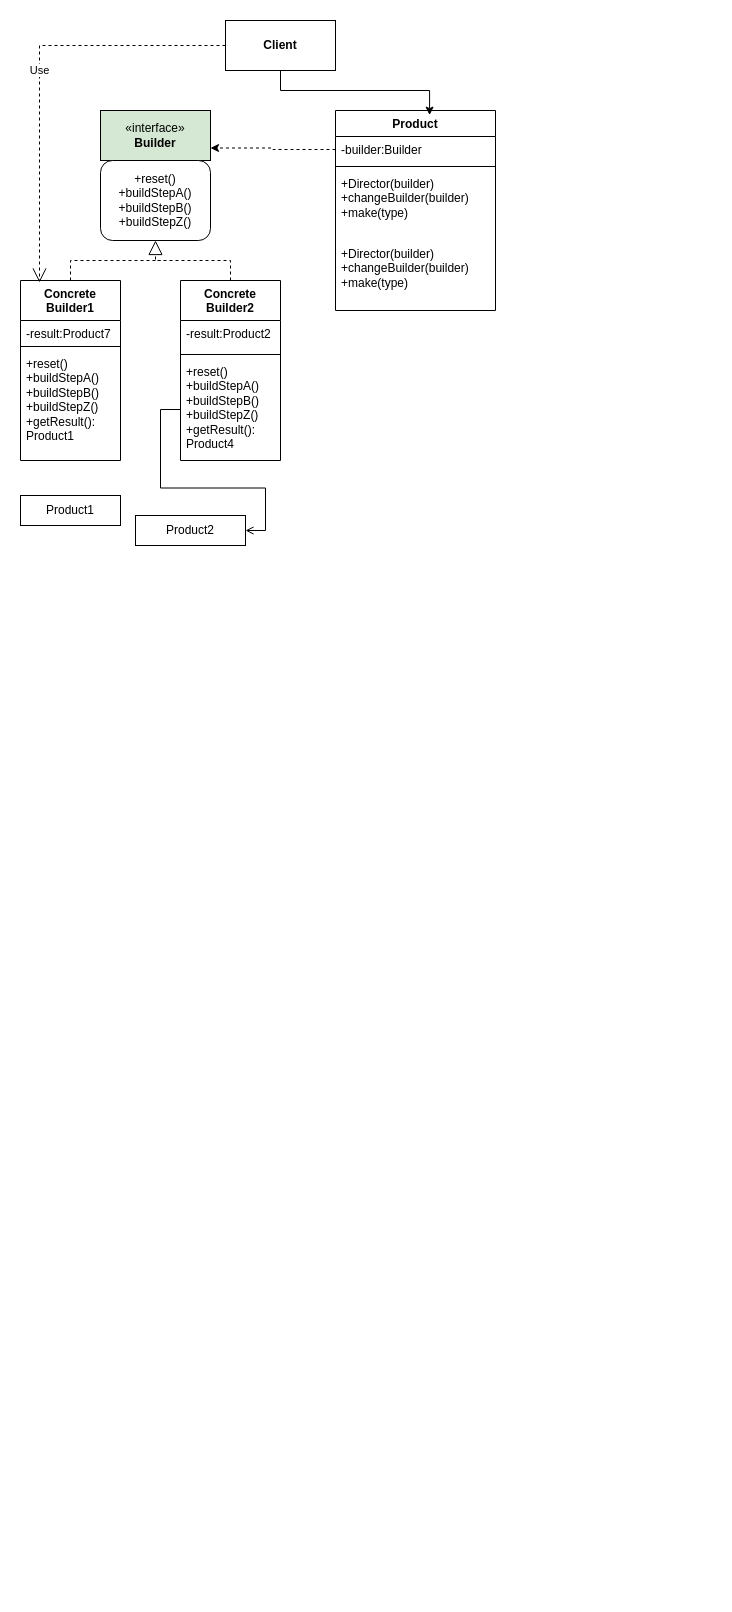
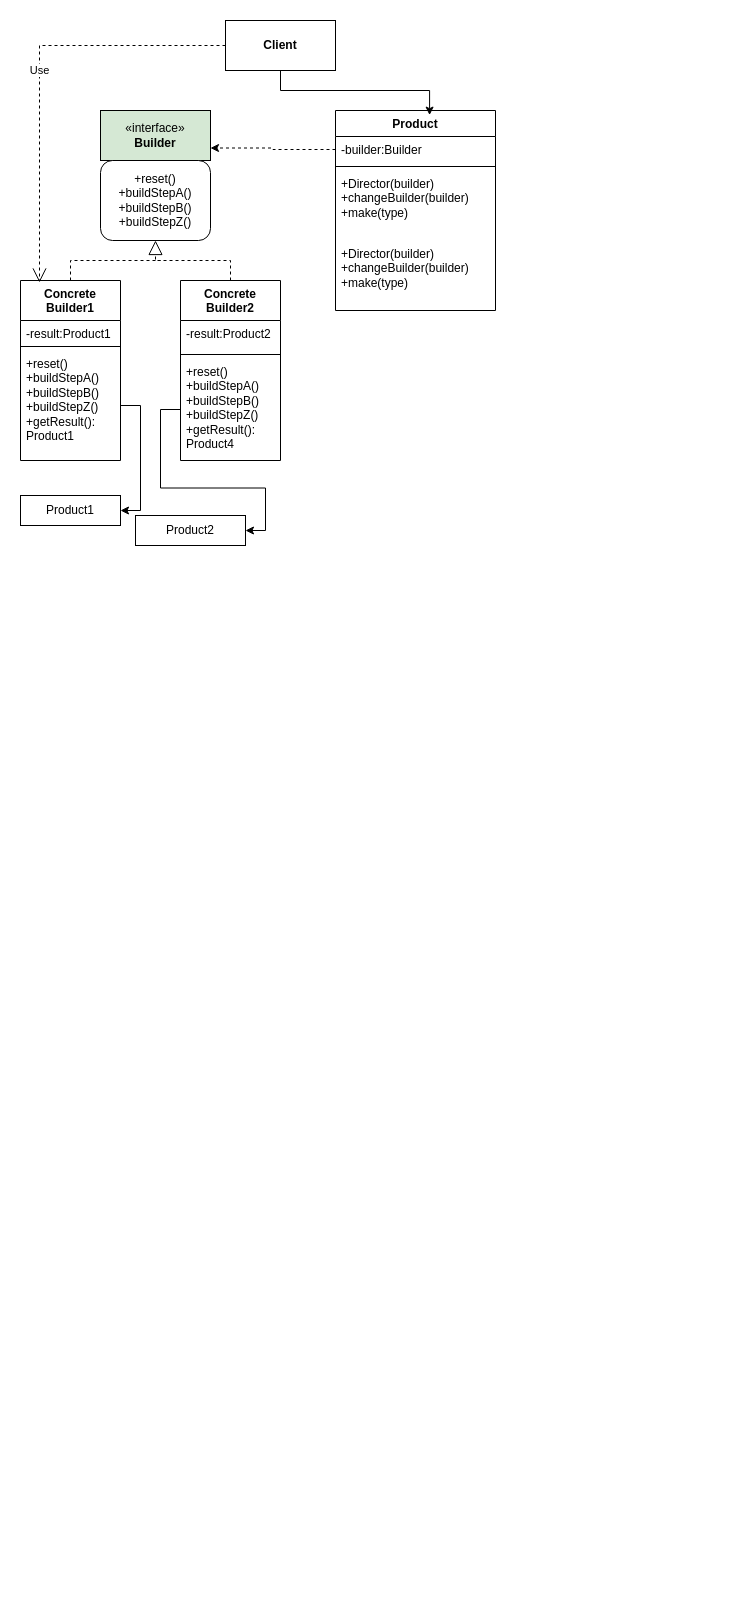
- <mxCell id="11" value="-result:Product7&lt;div&gt;&lt;br&gt;&lt;/div&gt;" style="text;strokeColor=none;fillColor=none;align=left;verticalAlign=top;spacingLeft=4;spacingRight=4;overflow=hidden;rotatable=0;points=[[0,0.5],[1,0.5]];portConstraint=eastwest;whiteSpace=wrap;html=1;" vertex="1" parent="10"><mxGeometry y="40" width="100" height="22" as="geometry" /></mxCell>
+ <mxCell id="11" value="-result:Product1&lt;div&gt;&lt;br&gt;&lt;/div&gt;" style="text;strokeColor=none;fillColor=none;align=left;verticalAlign=top;spacingLeft=4;spacingRight=4;overflow=hidden;rotatable=0;points=[[0,0.5],[1,0.5]];portConstraint=eastwest;whiteSpace=wrap;html=1;" vertex="1" parent="10"><mxGeometry y="40" width="100" height="22" as="geometry" /></mxCell>
+ <mxCell id="24" style="edgeStyle=orthogonalEdgeStyle;rounded=0;orthogonalLoop=1;jettySize=auto;html=1;exitX=1;exitY=0.5;exitDx=0;exitDy=0;entryX=1;entryY=0.5;entryDx=0;entryDy=0;" edge="1" parent="1" source="13" target="19"><mxGeometry relative="1" as="geometry" /></mxCell>
- <mxCell id="25" style="edgeStyle=orthogonalEdgeStyle;rounded=0;orthogonalLoop=1;jettySize=auto;html=1;entryX=1;entryY=0.5;entryDx=0;entryDy=0;endArrow=open;" edge="1" parent="1" source="17" target="20"><mxGeometry relative="1" as="geometry" /></mxCell>
+ <mxCell id="25" style="edgeStyle=orthogonalEdgeStyle;rounded=0;orthogonalLoop=1;jettySize=auto;html=1;entryX=1;entryY=0.5;entryDx=0;entryDy=0;" edge="1" parent="1" source="17" target="20"><mxGeometry relative="1" as="geometry" /></mxCell>
